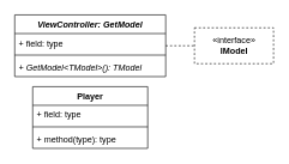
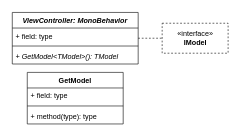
- <mxCell id="3" value="ViewController: GetModel" style="swimlane;fontStyle=3;align=center;verticalAlign=top;childLayout=stackLayout;horizontal=1;startSize=26;horizontalStack=0;resizeParent=1;resizeParentMax=0;resizeLast=0;collapsible=1;marginBottom=0;" vertex="1" parent="1"><mxGeometry x="20" y="20" width="210" height="86" as="geometry" /></mxCell>
+ <mxCell id="3" value="ViewController: MonoBehavior" style="swimlane;fontStyle=3;align=center;verticalAlign=top;childLayout=stackLayout;horizontal=1;startSize=26;horizontalStack=0;resizeParent=1;resizeParentMax=0;resizeLast=0;collapsible=1;marginBottom=0;" vertex="1" parent="1"><mxGeometry x="20" y="20" width="210" height="86" as="geometry" /></mxCell>
- <mxCell id="8" value="Player" style="swimlane;fontStyle=1;align=center;verticalAlign=top;childLayout=stackLayout;horizontal=1;startSize=26;horizontalStack=0;resizeParent=1;resizeParentMax=0;resizeLast=0;collapsible=1;marginBottom=0;" vertex="1" parent="1"><mxGeometry x="45" y="120" width="160" height="86" as="geometry" /></mxCell>
+ <mxCell id="8" value="GetModel" style="swimlane;fontStyle=1;align=center;verticalAlign=top;childLayout=stackLayout;horizontal=1;startSize=26;horizontalStack=0;resizeParent=1;resizeParentMax=0;resizeLast=0;collapsible=1;marginBottom=0;" vertex="1" parent="1"><mxGeometry x="45" y="120" width="160" height="86" as="geometry" /></mxCell>
